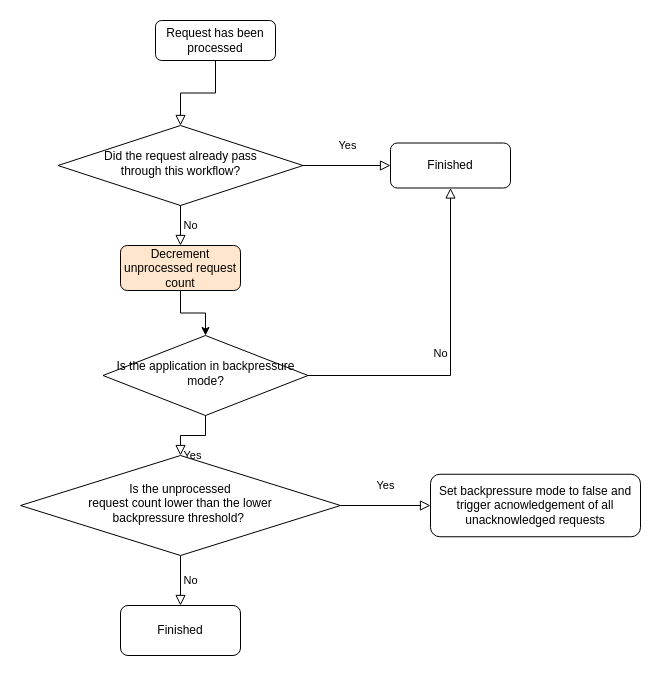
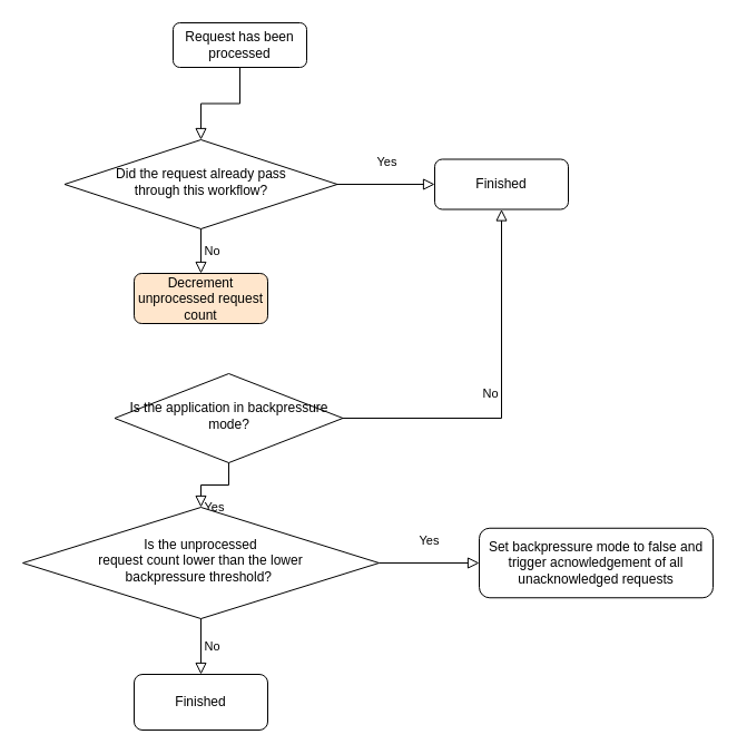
- <mxCell id="16" style="edgeStyle=orthogonalEdgeStyle;rounded=0;orthogonalLoop=1;jettySize=auto;html=1;exitX=0.5;exitY=1;exitDx=0;exitDy=0;entryX=0.5;entryY=0;entryDx=0;entryDy=0;" edge="1" parent="1" source="17" target="5"><mxGeometry relative="1" as="geometry" /></mxCell>
